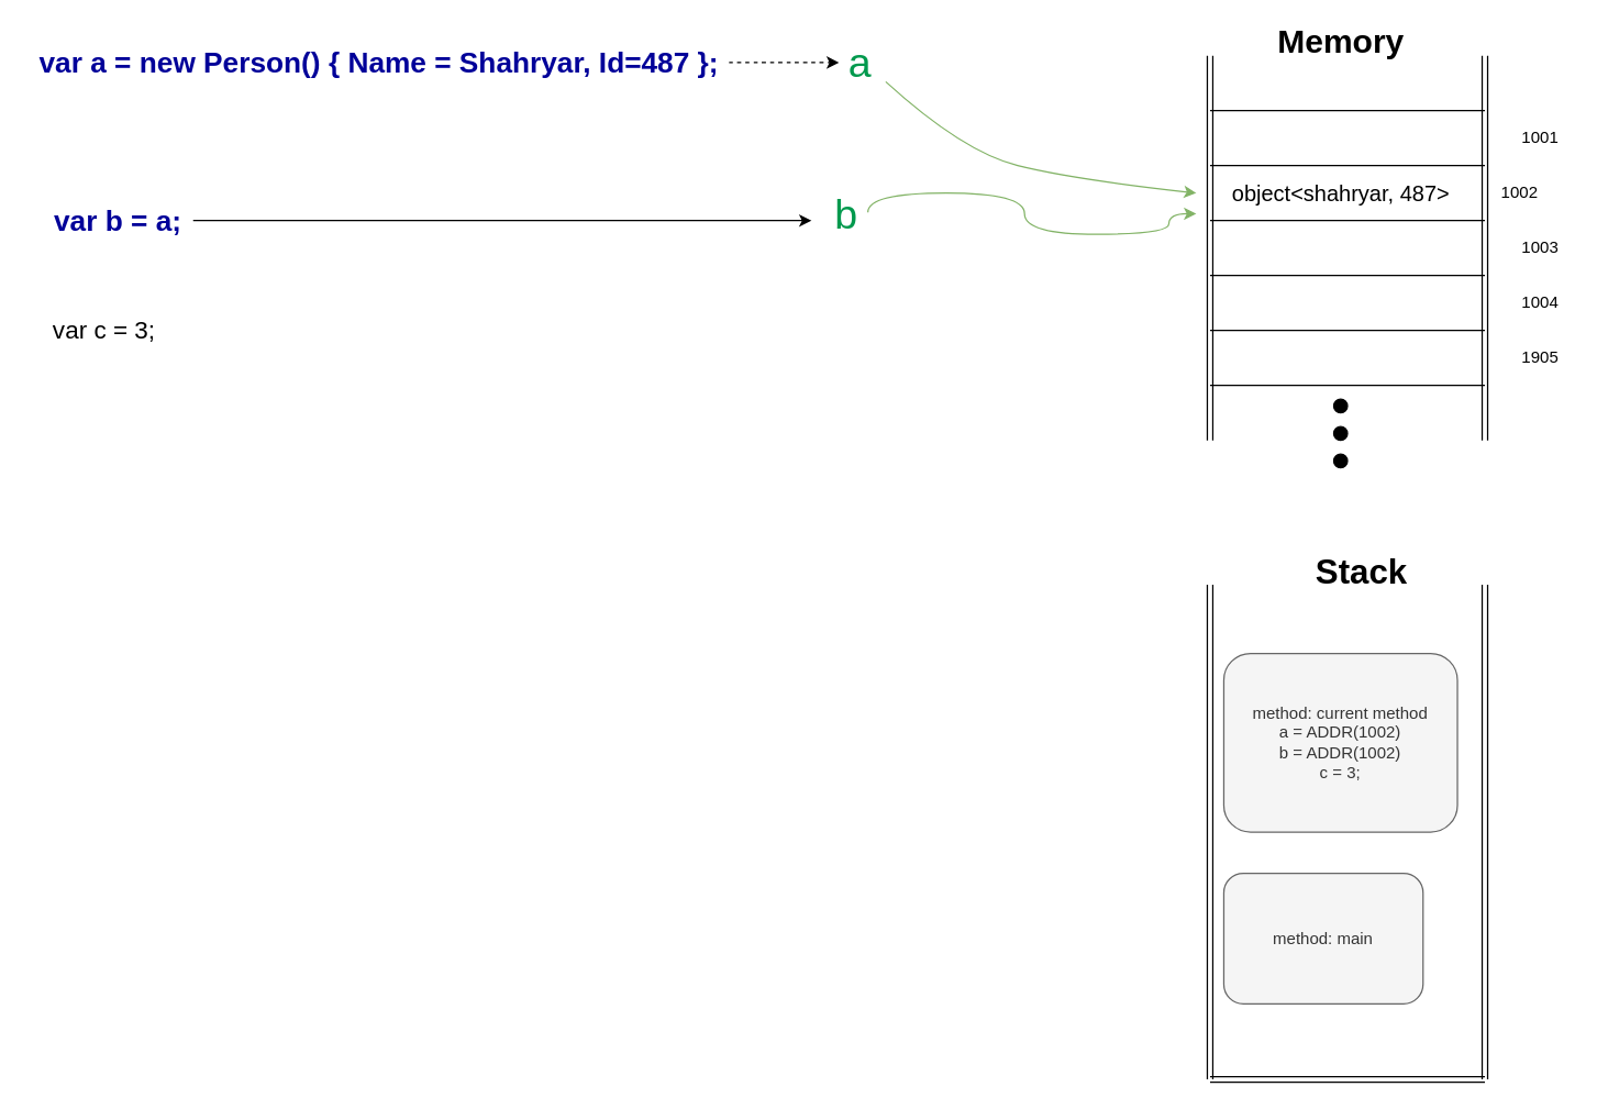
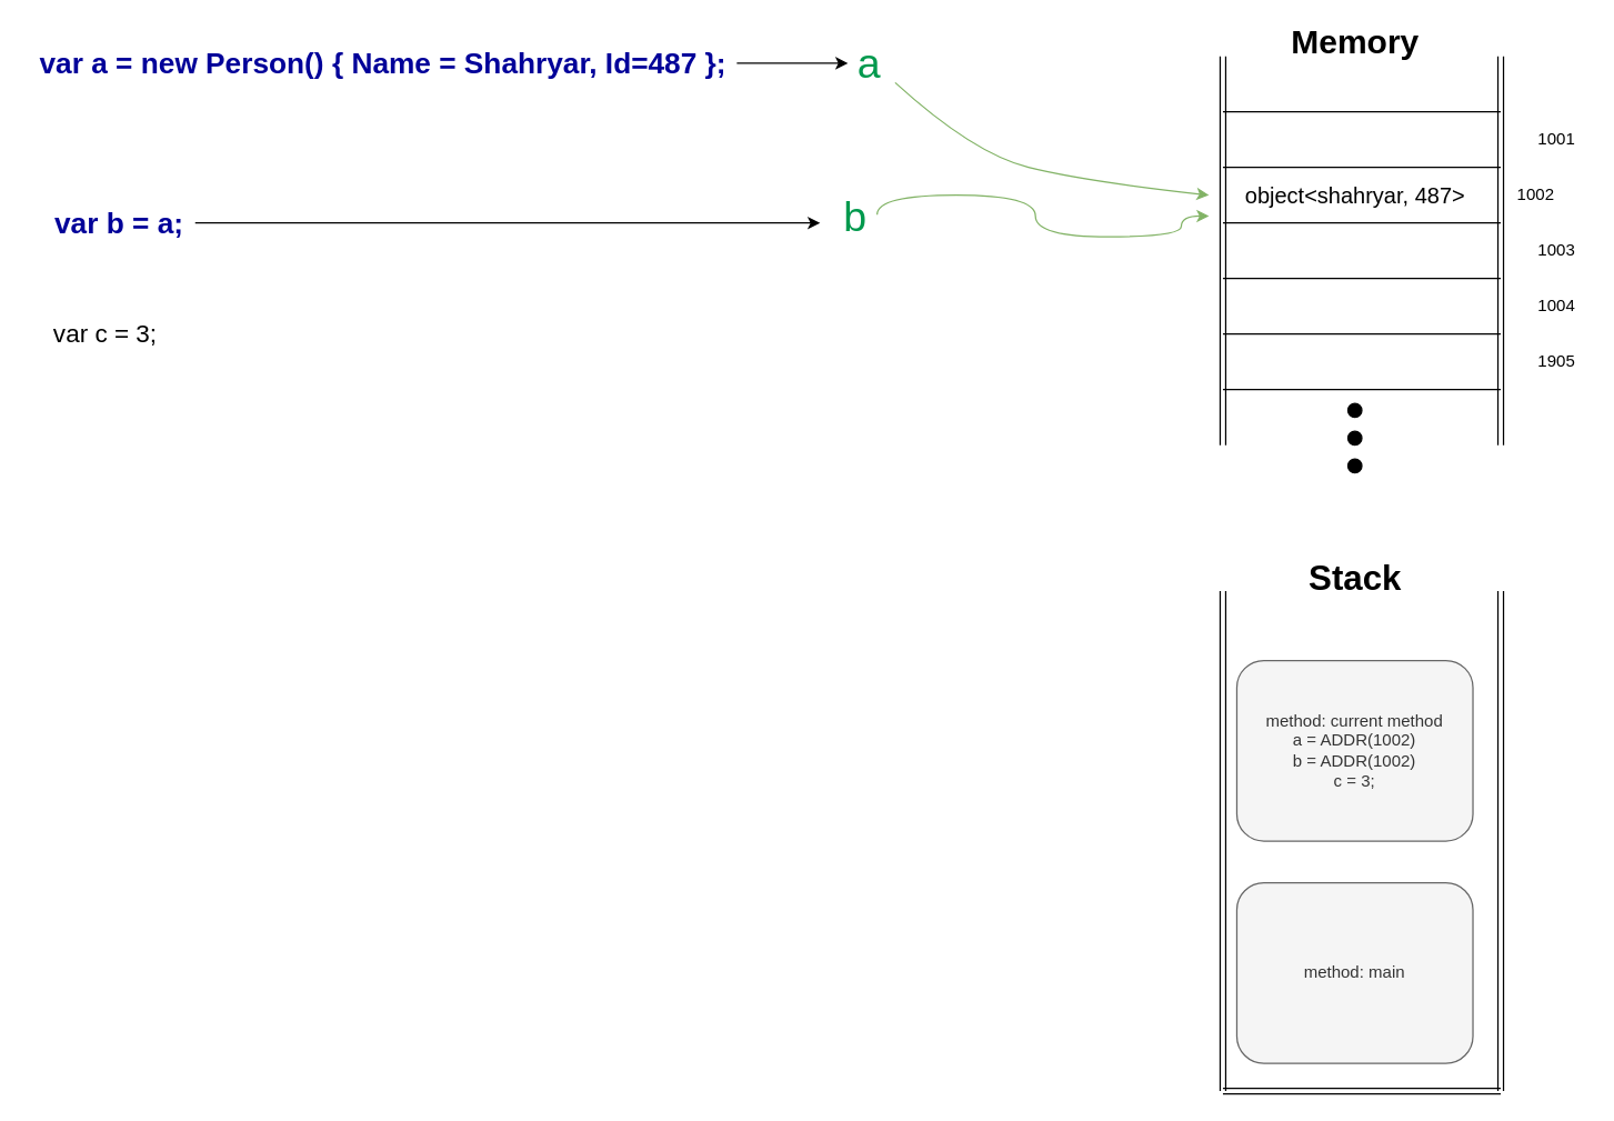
- <mxCell id="19" value="" style="edgeStyle=orthogonalEdgeStyle;curved=1;orthogonalLoop=1;jettySize=auto;html=1;strokeColor=#000000;dashed=1;" parent="1" source="20" target="28" edge="1"><mxGeometry relative="1" as="geometry" /></mxCell>
+ <mxCell id="19" value="" style="edgeStyle=orthogonalEdgeStyle;curved=1;orthogonalLoop=1;jettySize=auto;html=1;strokeColor=#000000;" parent="1" source="20" target="28" edge="1"><mxGeometry relative="1" as="geometry" /></mxCell>
- <mxCell id="25" value="&lt;font size=&quot;1&quot;&gt;&lt;b style=&quot;font-size: 25px&quot;&gt;Stack&lt;/b&gt;&lt;/font&gt;" style="text;html=1;resizable=0;autosize=1;align=center;verticalAlign=middle;points=[];fillColor=none;strokeColor=none;rounded=0;" parent="1" vertex="1"><mxGeometry x="950" y="400" width="80" height="30" as="geometry" /></mxCell>
+ <mxCell id="25" value="&lt;font size=&quot;1&quot;&gt;&lt;b style=&quot;font-size: 25px&quot;&gt;Stack&lt;/b&gt;&lt;/font&gt;" style="text;html=1;resizable=0;autosize=1;align=center;verticalAlign=middle;points=[];fillColor=none;strokeColor=none;rounded=0;" parent="1" vertex="1"><mxGeometry x="935" y="400" width="80" height="30" as="geometry" /></mxCell>
- <mxCell id="26" value="method: main" style="rounded=1;whiteSpace=wrap;html=1;fillColor=#f5f5f5;strokeColor=#666666;fontColor=#333333;" parent="1" vertex="1"><mxGeometry x="890" y="635" width="145" height="95" as="geometry" /></mxCell>
+ <mxCell id="26" value="method: main" style="rounded=1;whiteSpace=wrap;html=1;fillColor=#f5f5f5;strokeColor=#666666;fontColor=#333333;" parent="1" vertex="1"><mxGeometry x="890" y="635" width="170" height="130" as="geometry" /></mxCell>
